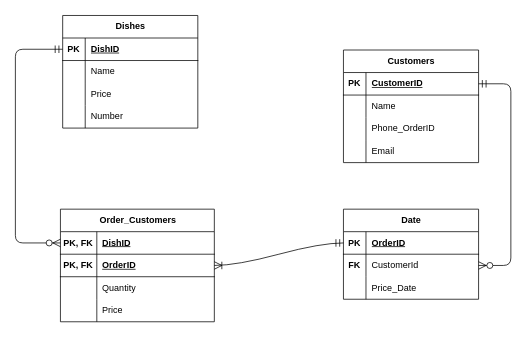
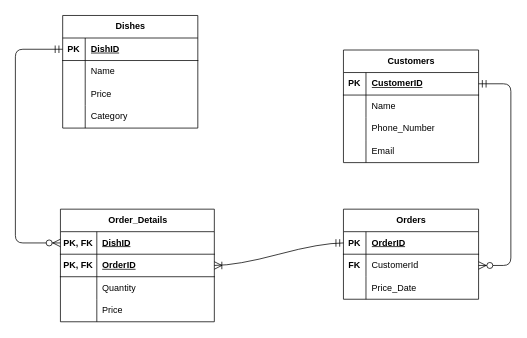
- <mxCell id="14" value="Number" style="shape=partialRectangle;connectable=0;fillColor=none;top=0;left=0;bottom=0;right=0;align=left;spacingLeft=6;overflow=hidden;whiteSpace=wrap;html=1;" vertex="1" parent="12"><mxGeometry x="30" width="150" height="30" as="geometry"><mxRectangle width="150" height="30" as="alternateBounds" /></mxGeometry></mxCell>
+ <mxCell id="14" value="Category" style="shape=partialRectangle;connectable=0;fillColor=none;top=0;left=0;bottom=0;right=0;align=left;spacingLeft=6;overflow=hidden;whiteSpace=wrap;html=1;" vertex="1" parent="12"><mxGeometry x="30" width="150" height="30" as="geometry"><mxRectangle width="150" height="30" as="alternateBounds" /></mxGeometry></mxCell>
- <mxCell id="24" value="Phone_OrderID" style="shape=partialRectangle;connectable=0;fillColor=none;top=0;left=0;bottom=0;right=0;align=left;spacingLeft=6;overflow=hidden;whiteSpace=wrap;html=1;" vertex="1" parent="22"><mxGeometry x="30" width="150" height="30" as="geometry"><mxRectangle width="150" height="30" as="alternateBounds" /></mxGeometry></mxCell>
+ <mxCell id="24" value="Phone_Number" style="shape=partialRectangle;connectable=0;fillColor=none;top=0;left=0;bottom=0;right=0;align=left;spacingLeft=6;overflow=hidden;whiteSpace=wrap;html=1;" vertex="1" parent="22"><mxGeometry x="30" width="150" height="30" as="geometry"><mxRectangle width="150" height="30" as="alternateBounds" /></mxGeometry></mxCell>
- <mxCell id="38" value="Order_Customers" style="shape=table;startSize=30;container=1;collapsible=1;childLayout=tableLayout;fixedRows=1;rowLines=0;fontStyle=1;align=center;resizeLast=1;html=1;" vertex="1" parent="1"><mxGeometry x="80" y="278" width="205" height="150" as="geometry" /></mxCell>
+ <mxCell id="38" value="Order_Details" style="shape=table;startSize=30;container=1;collapsible=1;childLayout=tableLayout;fixedRows=1;rowLines=0;fontStyle=1;align=center;resizeLast=1;html=1;" vertex="1" parent="1"><mxGeometry x="80" y="278" width="205" height="150" as="geometry" /></mxCell>
- <mxCell id="28" value="Date" style="shape=table;startSize=30;container=1;collapsible=1;childLayout=tableLayout;fixedRows=1;rowLines=0;fontStyle=1;align=center;resizeLast=1;html=1;" vertex="1" parent="1"><mxGeometry x="457" y="278" width="180" height="120" as="geometry" /></mxCell>
+ <mxCell id="28" value="Orders" style="shape=table;startSize=30;container=1;collapsible=1;childLayout=tableLayout;fixedRows=1;rowLines=0;fontStyle=1;align=center;resizeLast=1;html=1;" vertex="1" parent="1"><mxGeometry x="457" y="278" width="180" height="120" as="geometry" /></mxCell>
